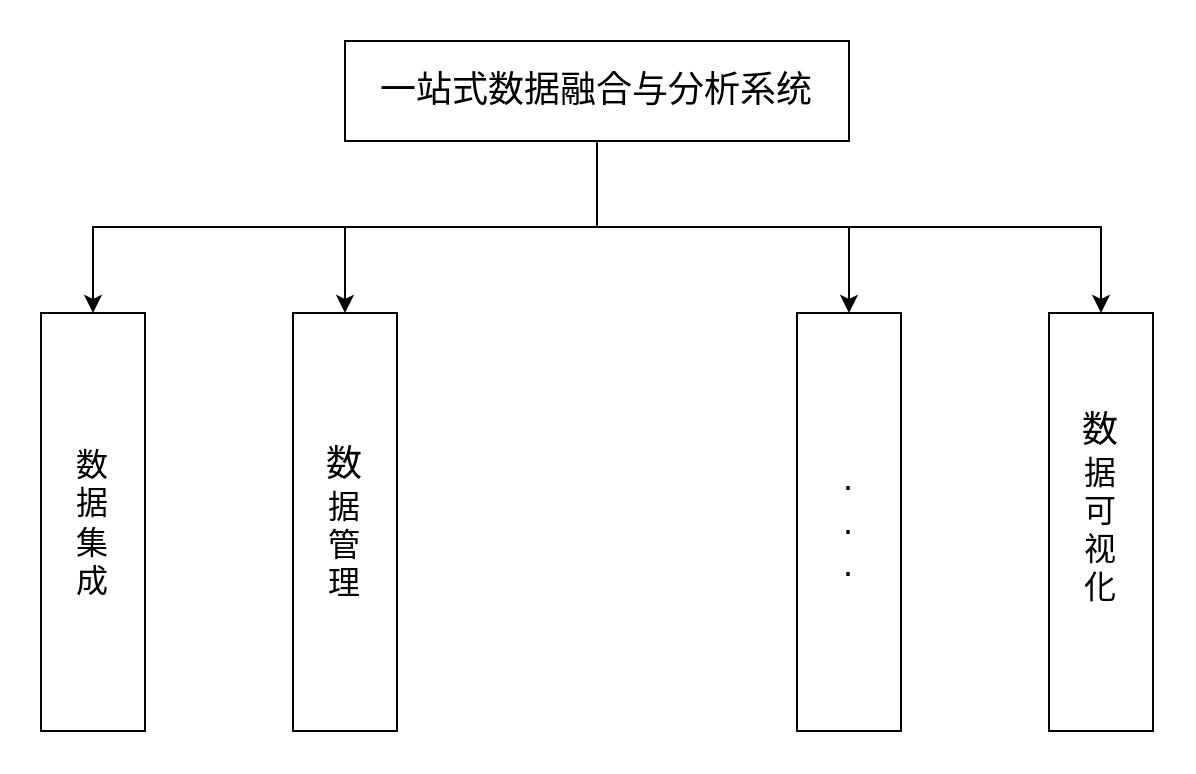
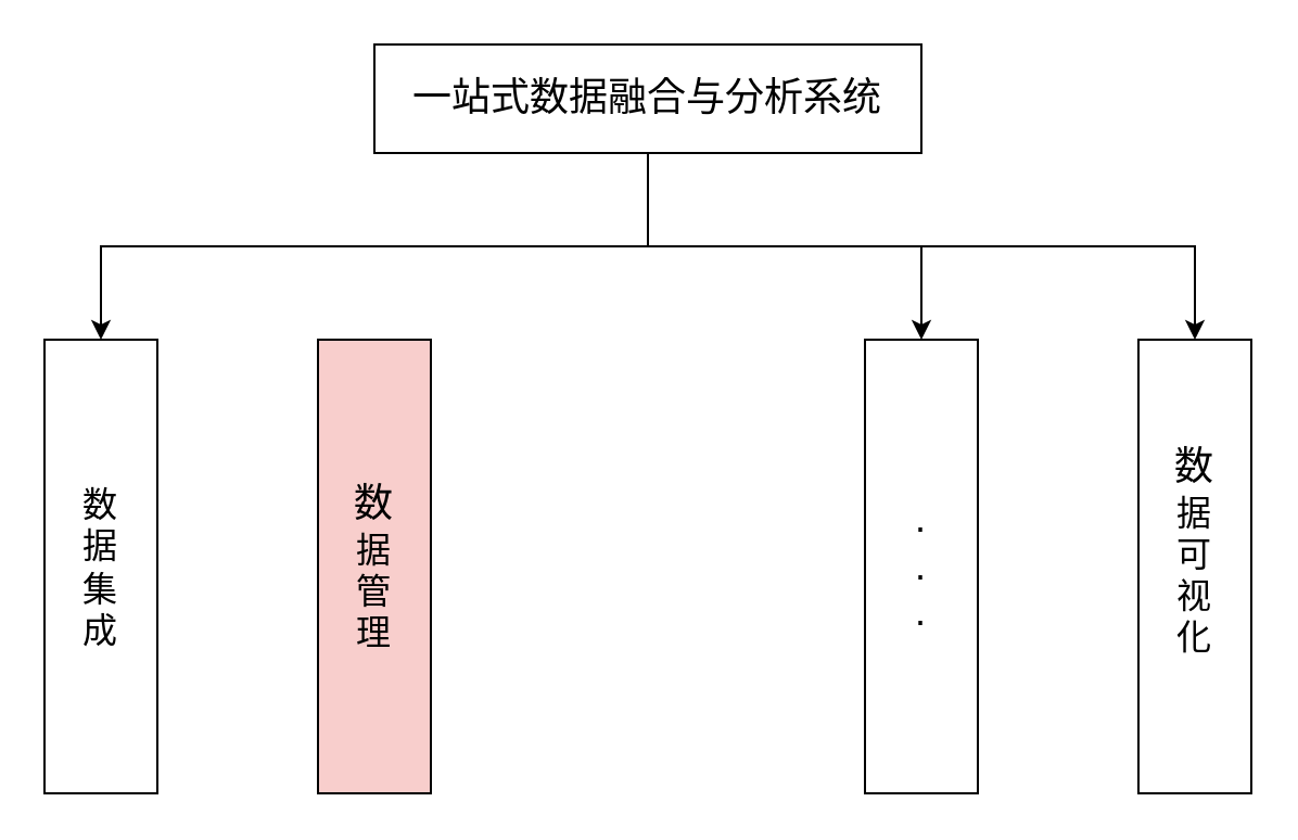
- <mxCell id="3" style="edgeStyle=orthogonalEdgeStyle;rounded=0;orthogonalLoop=1;jettySize=auto;html=1;exitX=0.5;exitY=1;exitDx=0;exitDy=0;" parent="1" source="6" target="8" edge="1"><mxGeometry relative="1" as="geometry" /></mxCell>
- <mxCell id="8" value="&lt;font style=&quot;&quot;&gt;&lt;span style=&quot;font-size: 18px;&quot;&gt;数&lt;/span&gt;&lt;br style=&quot;border-color: var(--border-color); font-size: 16px;&quot;&gt;&lt;span style=&quot;font-size: 16px;&quot;&gt;据&lt;/span&gt;&lt;br style=&quot;border-color: var(--border-color); font-size: 16px;&quot;&gt;&lt;span style=&quot;font-size: 16px;&quot;&gt;管&lt;/span&gt;&lt;br style=&quot;border-color: var(--border-color); font-size: 16px;&quot;&gt;&lt;span style=&quot;font-size: 16px;&quot;&gt;理&lt;/span&gt;&lt;br&gt;&lt;/font&gt;" style="rounded=0;whiteSpace=wrap;html=1;" parent="1" vertex="1"><mxGeometry x="146" y="156" width="52" height="209" as="geometry" /></mxCell>
+ <mxCell id="8" value="&lt;font style=&quot;&quot;&gt;&lt;span style=&quot;font-size: 18px;&quot;&gt;数&lt;/span&gt;&lt;br style=&quot;border-color: var(--border-color); font-size: 16px;&quot;&gt;&lt;span style=&quot;font-size: 16px;&quot;&gt;据&lt;/span&gt;&lt;br style=&quot;border-color: var(--border-color); font-size: 16px;&quot;&gt;&lt;span style=&quot;font-size: 16px;&quot;&gt;管&lt;/span&gt;&lt;br style=&quot;border-color: var(--border-color); font-size: 16px;&quot;&gt;&lt;span style=&quot;font-size: 16px;&quot;&gt;理&lt;/span&gt;&lt;br&gt;&lt;/font&gt;" style="rounded=0;whiteSpace=wrap;html=1;fillColor=#f8cecc;" parent="1" vertex="1"><mxGeometry x="146" y="156" width="52" height="209" as="geometry" /></mxCell>
